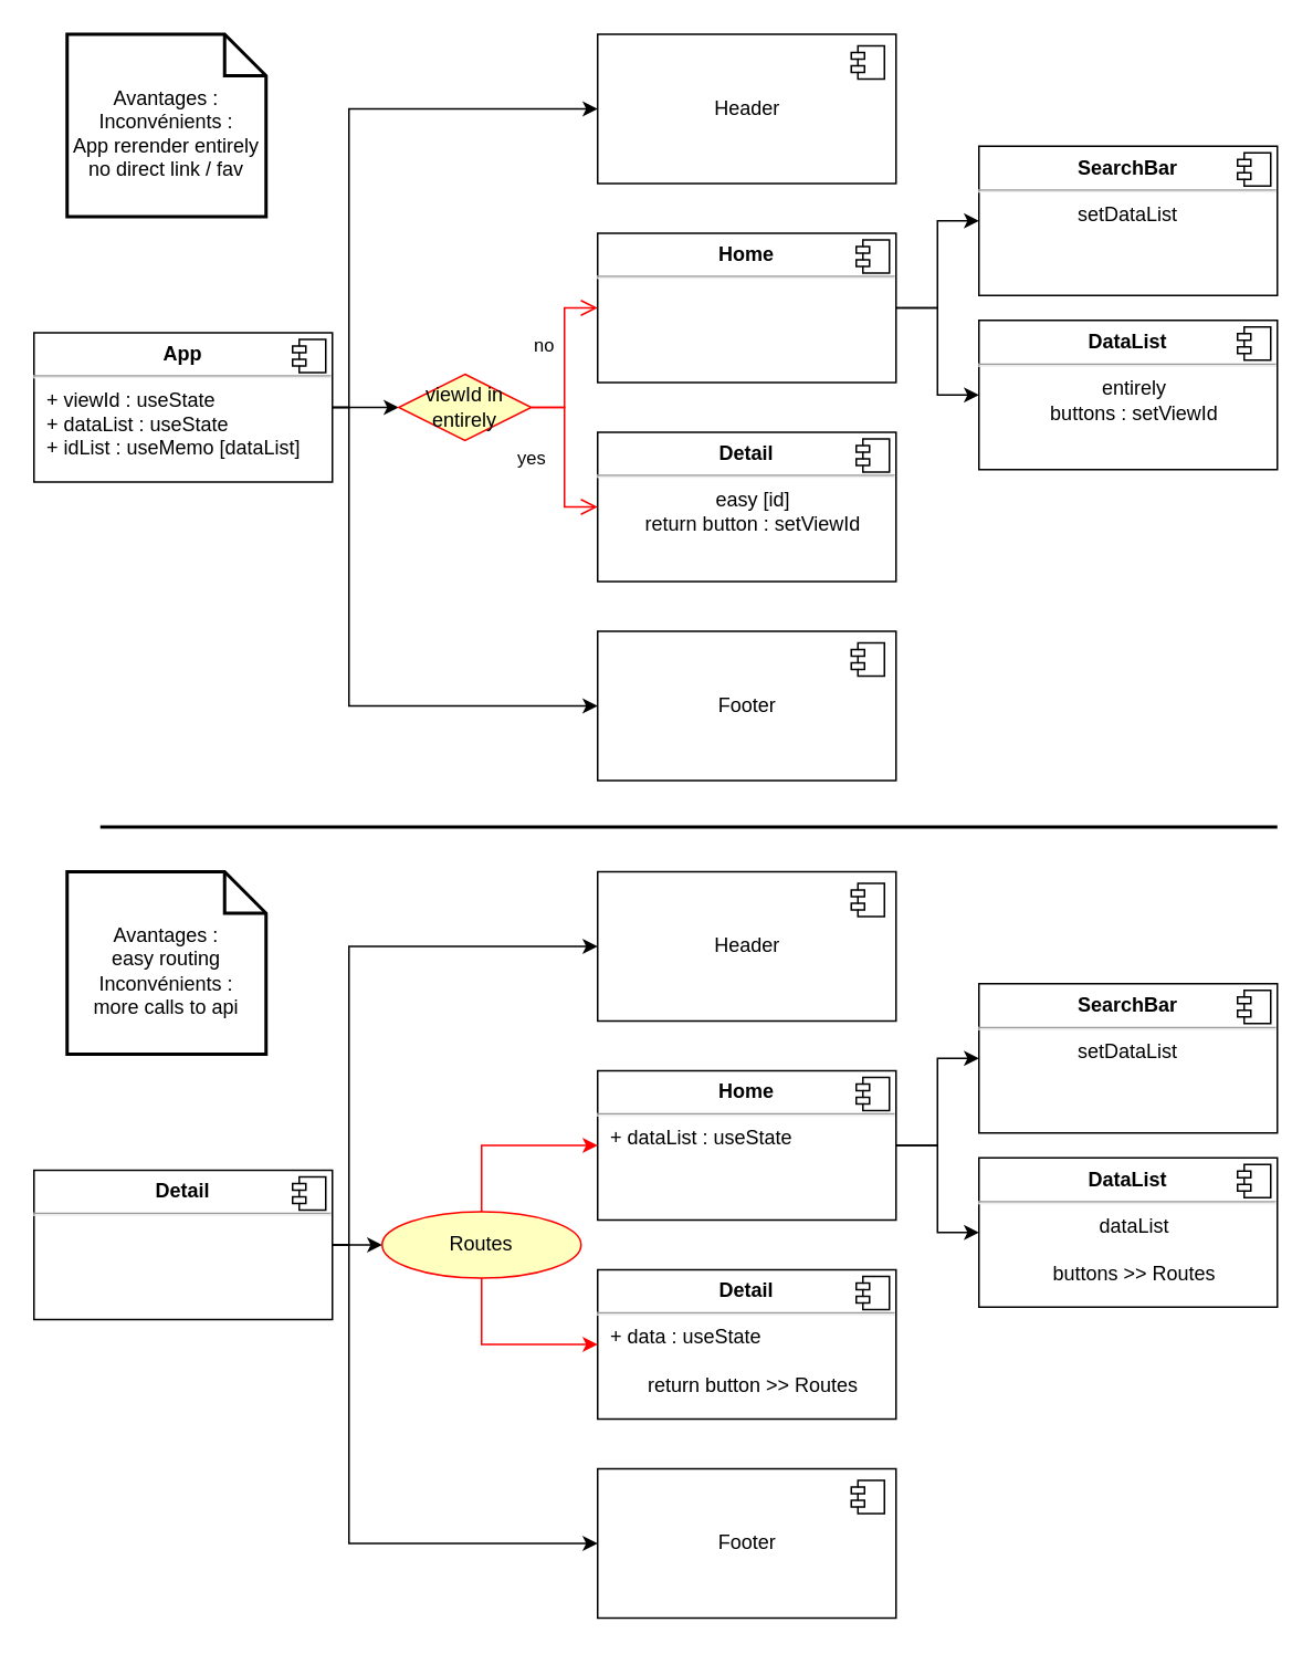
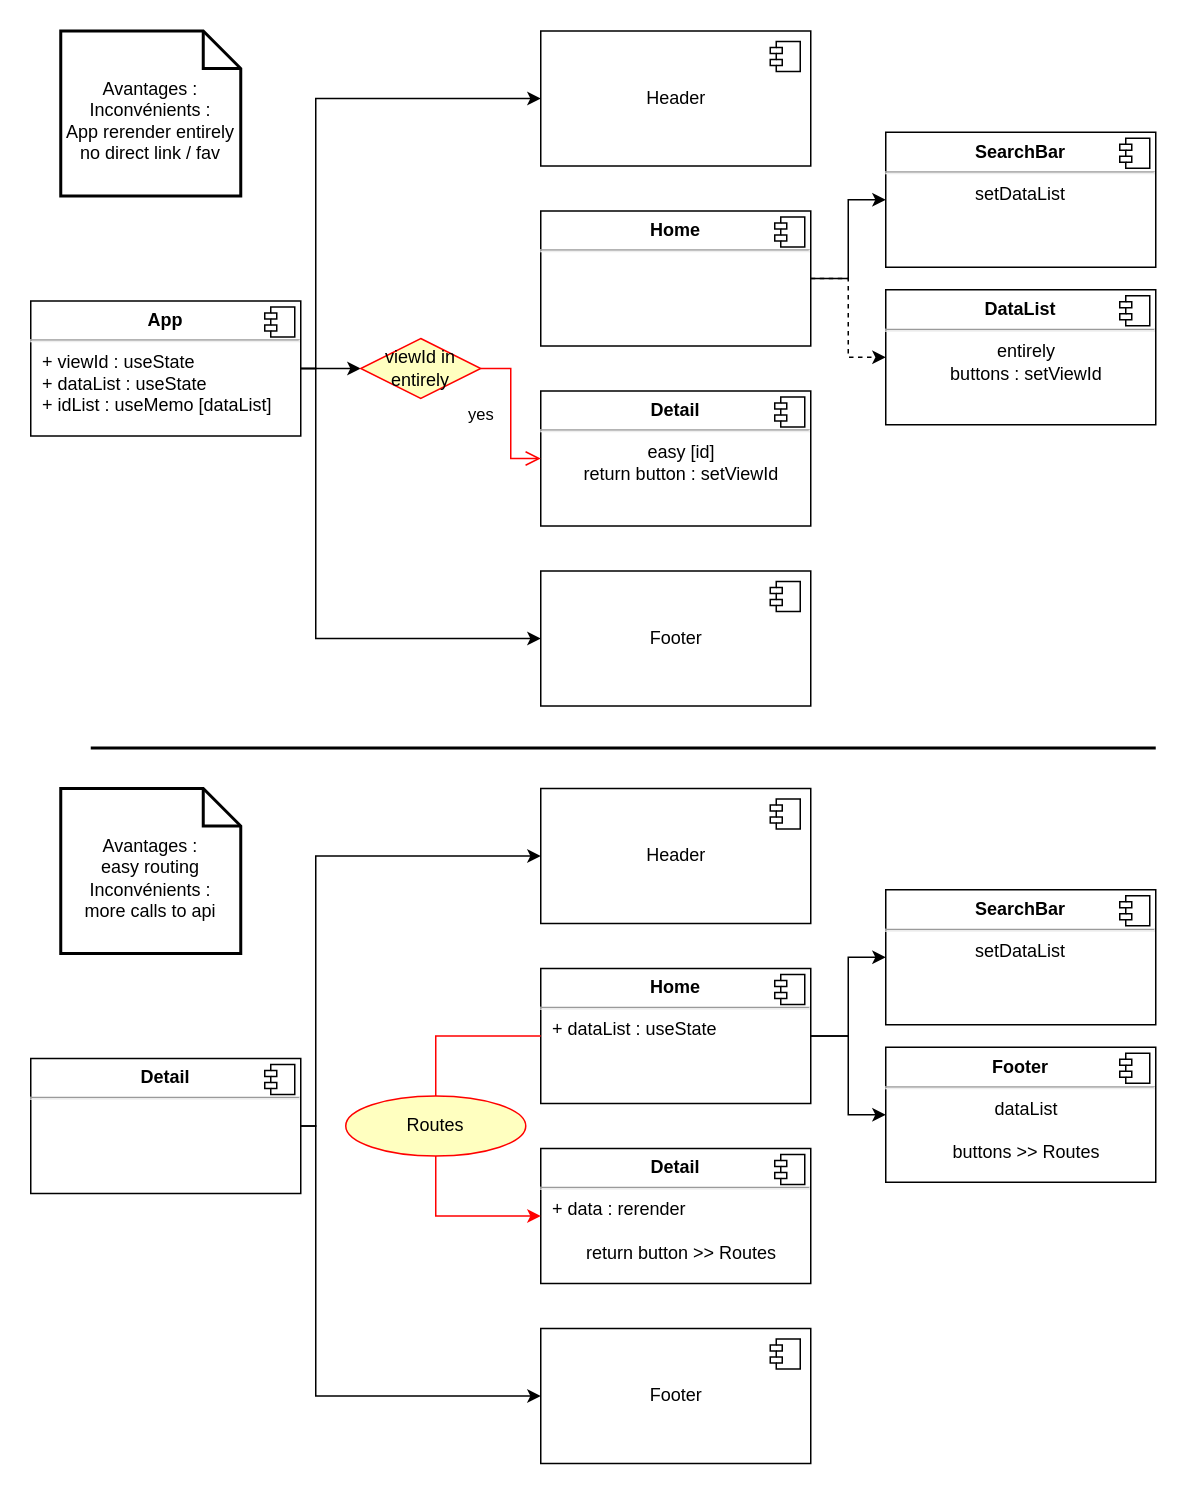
- <mxCell id="23" value="no" style="edgeStyle=orthogonalEdgeStyle;html=1;align=left;verticalAlign=top;endArrow=open;endSize=8;strokeColor=#ff0000;rounded=0;entryX=0;entryY=0.5;entryDx=0;entryDy=0;" edge="1" source="21" parent="1" target="17"><mxGeometry x="0.4" y="20" relative="1" as="geometry"><mxPoint x="140" y="600" as="targetPoint" /><mxPoint as="offset" /></mxGeometry></mxCell>
- <mxCell id="16" style="edgeStyle=orthogonalEdgeStyle;rounded=0;orthogonalLoop=1;jettySize=auto;html=1;entryX=0;entryY=0.5;entryDx=0;entryDy=0;exitX=1;exitY=0.5;exitDx=0;exitDy=0;" edge="1" parent="1" source="17" target="11"><mxGeometry relative="1" as="geometry"><mxPoint x="540" y="185" as="sourcePoint" /></mxGeometry></mxCell>
+ <mxCell id="16" style="edgeStyle=orthogonalEdgeStyle;rounded=0;orthogonalLoop=1;jettySize=auto;html=1;entryX=0;entryY=0.5;entryDx=0;entryDy=0;exitX=1;exitY=0.5;exitDx=0;exitDy=0;dashed=1;" edge="1" parent="1" source="17" target="11"><mxGeometry relative="1" as="geometry"><mxPoint x="540" y="185" as="sourcePoint" /></mxGeometry></mxCell>
- <mxCell id="43" style="edgeStyle=orthogonalEdgeStyle;rounded=0;orthogonalLoop=1;jettySize=auto;html=1;entryX=0;entryY=0.5;entryDx=0;entryDy=0;strokeColor=#FF0000;exitX=0.5;exitY=0;exitDx=0;exitDy=0;" edge="1" parent="1" source="45" target="39"><mxGeometry relative="1" as="geometry" /></mxCell>
+ <mxCell id="43" style="edgeStyle=orthogonalEdgeStyle;rounded=0;orthogonalLoop=1;jettySize=auto;html=1;entryX=0;entryY=0.5;entryDx=0;entryDy=0;strokeColor=#FF0000;exitX=0.5;exitY=0;exitDx=0;exitDy=0;endArrow=none;" edge="1" parent="1" source="45" target="39"><mxGeometry relative="1" as="geometry" /></mxCell>
- <mxCell id="33" value="&lt;p style=&quot;margin:0px;margin-top:6px;text-align:center;&quot;&gt;&lt;b&gt;DataList&lt;/b&gt;&lt;/p&gt;&lt;hr&gt;&lt;p style=&quot;margin:0px;margin-left:8px;&quot; align=&quot;center&quot;&gt;dataList&lt;/p&gt;&lt;p style=&quot;margin:0px;margin-left:8px;&quot; align=&quot;center&quot;&gt;&lt;br&gt;&lt;/p&gt;&lt;p style=&quot;margin:0px;margin-left:8px;&quot; align=&quot;center&quot;&gt;buttons &amp;gt;&amp;gt; Routes&lt;br&gt;&lt;/p&gt;" style="align=left;overflow=fill;html=1;dropTarget=0;" vertex="1" parent="1"><mxGeometry x="590" y="697.5" width="180" height="90" as="geometry" /></mxCell>
+ <mxCell id="33" value="&lt;p style=&quot;margin:0px;margin-top:6px;text-align:center;&quot;&gt;&lt;b&gt;Footer&lt;/b&gt;&lt;/p&gt;&lt;hr&gt;&lt;p style=&quot;margin:0px;margin-left:8px;&quot; align=&quot;center&quot;&gt;dataList&lt;/p&gt;&lt;p style=&quot;margin:0px;margin-left:8px;&quot; align=&quot;center&quot;&gt;&lt;br&gt;&lt;/p&gt;&lt;p style=&quot;margin:0px;margin-left:8px;&quot; align=&quot;center&quot;&gt;buttons &amp;gt;&amp;gt; Routes&lt;br&gt;&lt;/p&gt;" style="align=left;overflow=fill;html=1;dropTarget=0;" vertex="1" parent="1"><mxGeometry x="590" y="697.5" width="180" height="90" as="geometry" /></mxCell>
- <mxCell id="26" style="edgeStyle=orthogonalEdgeStyle;rounded=0;orthogonalLoop=1;jettySize=auto;html=1;strokeColor=#000000;entryX=0;entryY=0.5;entryDx=0;entryDy=0;" edge="1" source="27" target="45" parent="1"><mxGeometry relative="1" as="geometry"><mxPoint x="240" y="750" as="targetPoint" /></mxGeometry></mxCell>
- <mxCell id="41" value="&lt;p style=&quot;margin:0px;margin-top:6px;text-align:center;&quot;&gt;&lt;b&gt;Detail&lt;/b&gt;&lt;/p&gt;&lt;hr&gt;&lt;p style=&quot;margin:0px;margin-left:8px;&quot; align=&quot;left&quot;&gt;+ data : useState&lt;/p&gt;&lt;p style=&quot;margin:0px;margin-left:8px;&quot; align=&quot;left&quot;&gt;&lt;br&gt;&lt;/p&gt;&lt;p style=&quot;margin:0px;margin-left:8px;&quot; align=&quot;center&quot;&gt;return button &amp;gt;&amp;gt; Routes&lt;br&gt;&lt;/p&gt;" style="align=left;overflow=fill;html=1;dropTarget=0;" vertex="1" parent="1"><mxGeometry x="360" y="765" width="180" height="90" as="geometry" /></mxCell>
+ <mxCell id="41" value="&lt;p style=&quot;margin:0px;margin-top:6px;text-align:center;&quot;&gt;&lt;b&gt;Detail&lt;/b&gt;&lt;/p&gt;&lt;hr&gt;&lt;p style=&quot;margin:0px;margin-left:8px;&quot; align=&quot;left&quot;&gt;+ data : rerender&lt;/p&gt;&lt;p style=&quot;margin:0px;margin-left:8px;&quot; align=&quot;left&quot;&gt;&lt;br&gt;&lt;/p&gt;&lt;p style=&quot;margin:0px;margin-left:8px;&quot; align=&quot;center&quot;&gt;return button &amp;gt;&amp;gt; Routes&lt;br&gt;&lt;/p&gt;" style="align=left;overflow=fill;html=1;dropTarget=0;" vertex="1" parent="1"><mxGeometry x="360" y="765" width="180" height="90" as="geometry" /></mxCell>
